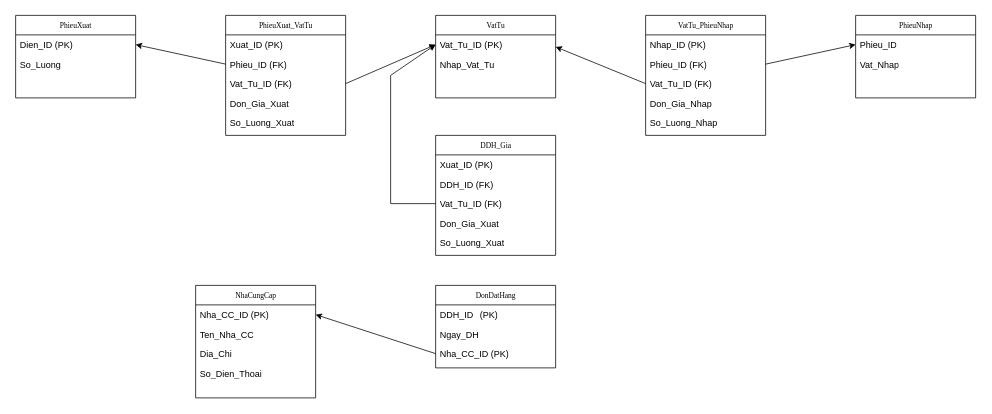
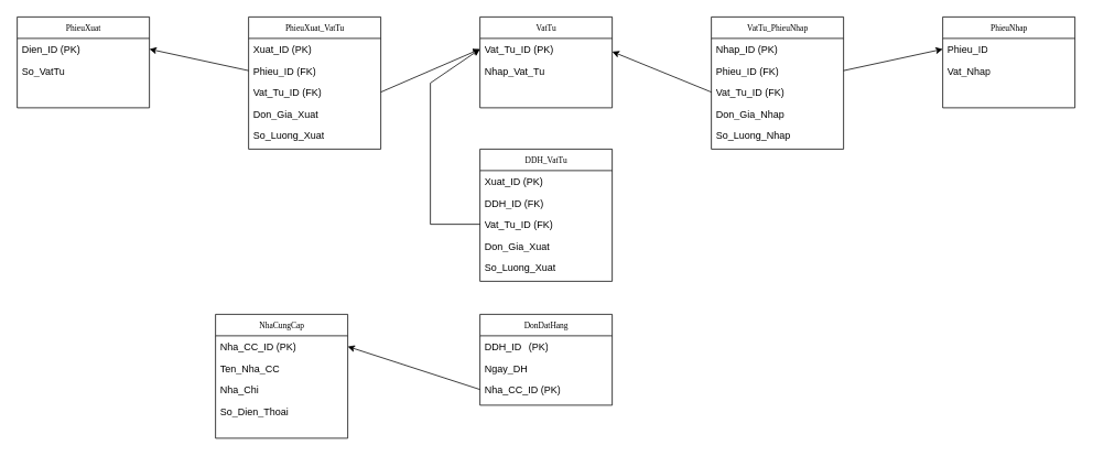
- <mxCell id="4" value="So_Luong" style="text;html=1;strokeColor=none;fillColor=none;align=left;verticalAlign=top;spacingLeft=4;spacingRight=4;whiteSpace=wrap;overflow=hidden;rotatable=0;points=[[0,0.5],[1,0.5]];portConstraint=eastwest;" parent="2" vertex="1"><mxGeometry y="52" width="160" height="26" as="geometry" /></mxCell>
+ <mxCell id="4" value="So_VatTu" style="text;html=1;strokeColor=none;fillColor=none;align=left;verticalAlign=top;spacingLeft=4;spacingRight=4;whiteSpace=wrap;overflow=hidden;rotatable=0;points=[[0,0.5],[1,0.5]];portConstraint=eastwest;" parent="2" vertex="1"><mxGeometry y="52" width="160" height="26" as="geometry" /></mxCell>
- <mxCell id="36" value="DDH_Gia" style="swimlane;html=1;fontStyle=0;childLayout=stackLayout;horizontal=1;startSize=26;fillColor=none;horizontalStack=0;resizeParent=1;resizeLast=0;collapsible=1;marginBottom=0;swimlaneFillColor=#ffffff;rounded=0;shadow=0;comic=0;labelBackgroundColor=none;strokeWidth=1;fontFamily=Verdana;fontSize=10;align=center;" vertex="1" parent="1"><mxGeometry x="580" y="180" width="160" height="160" as="geometry" /></mxCell>
+ <mxCell id="36" value="DDH_VatTu" style="swimlane;html=1;fontStyle=0;childLayout=stackLayout;horizontal=1;startSize=26;fillColor=none;horizontalStack=0;resizeParent=1;resizeLast=0;collapsible=1;marginBottom=0;swimlaneFillColor=#ffffff;rounded=0;shadow=0;comic=0;labelBackgroundColor=none;strokeWidth=1;fontFamily=Verdana;fontSize=10;align=center;" vertex="1" parent="1"><mxGeometry x="580" y="180" width="160" height="160" as="geometry" /></mxCell>
- <mxCell id="18" value="Dia_Chi" style="text;html=1;strokeColor=none;fillColor=none;align=left;verticalAlign=top;spacingLeft=4;spacingRight=4;whiteSpace=wrap;overflow=hidden;rotatable=0;points=[[0,0.5],[1,0.5]];portConstraint=eastwest;" vertex="1" parent="15"><mxGeometry y="78" width="160" height="26" as="geometry" /></mxCell>
+ <mxCell id="18" value="Nha_Chi" style="text;html=1;strokeColor=none;fillColor=none;align=left;verticalAlign=top;spacingLeft=4;spacingRight=4;whiteSpace=wrap;overflow=hidden;rotatable=0;points=[[0,0.5],[1,0.5]];portConstraint=eastwest;" vertex="1" parent="15"><mxGeometry y="78" width="160" height="26" as="geometry" /></mxCell>
